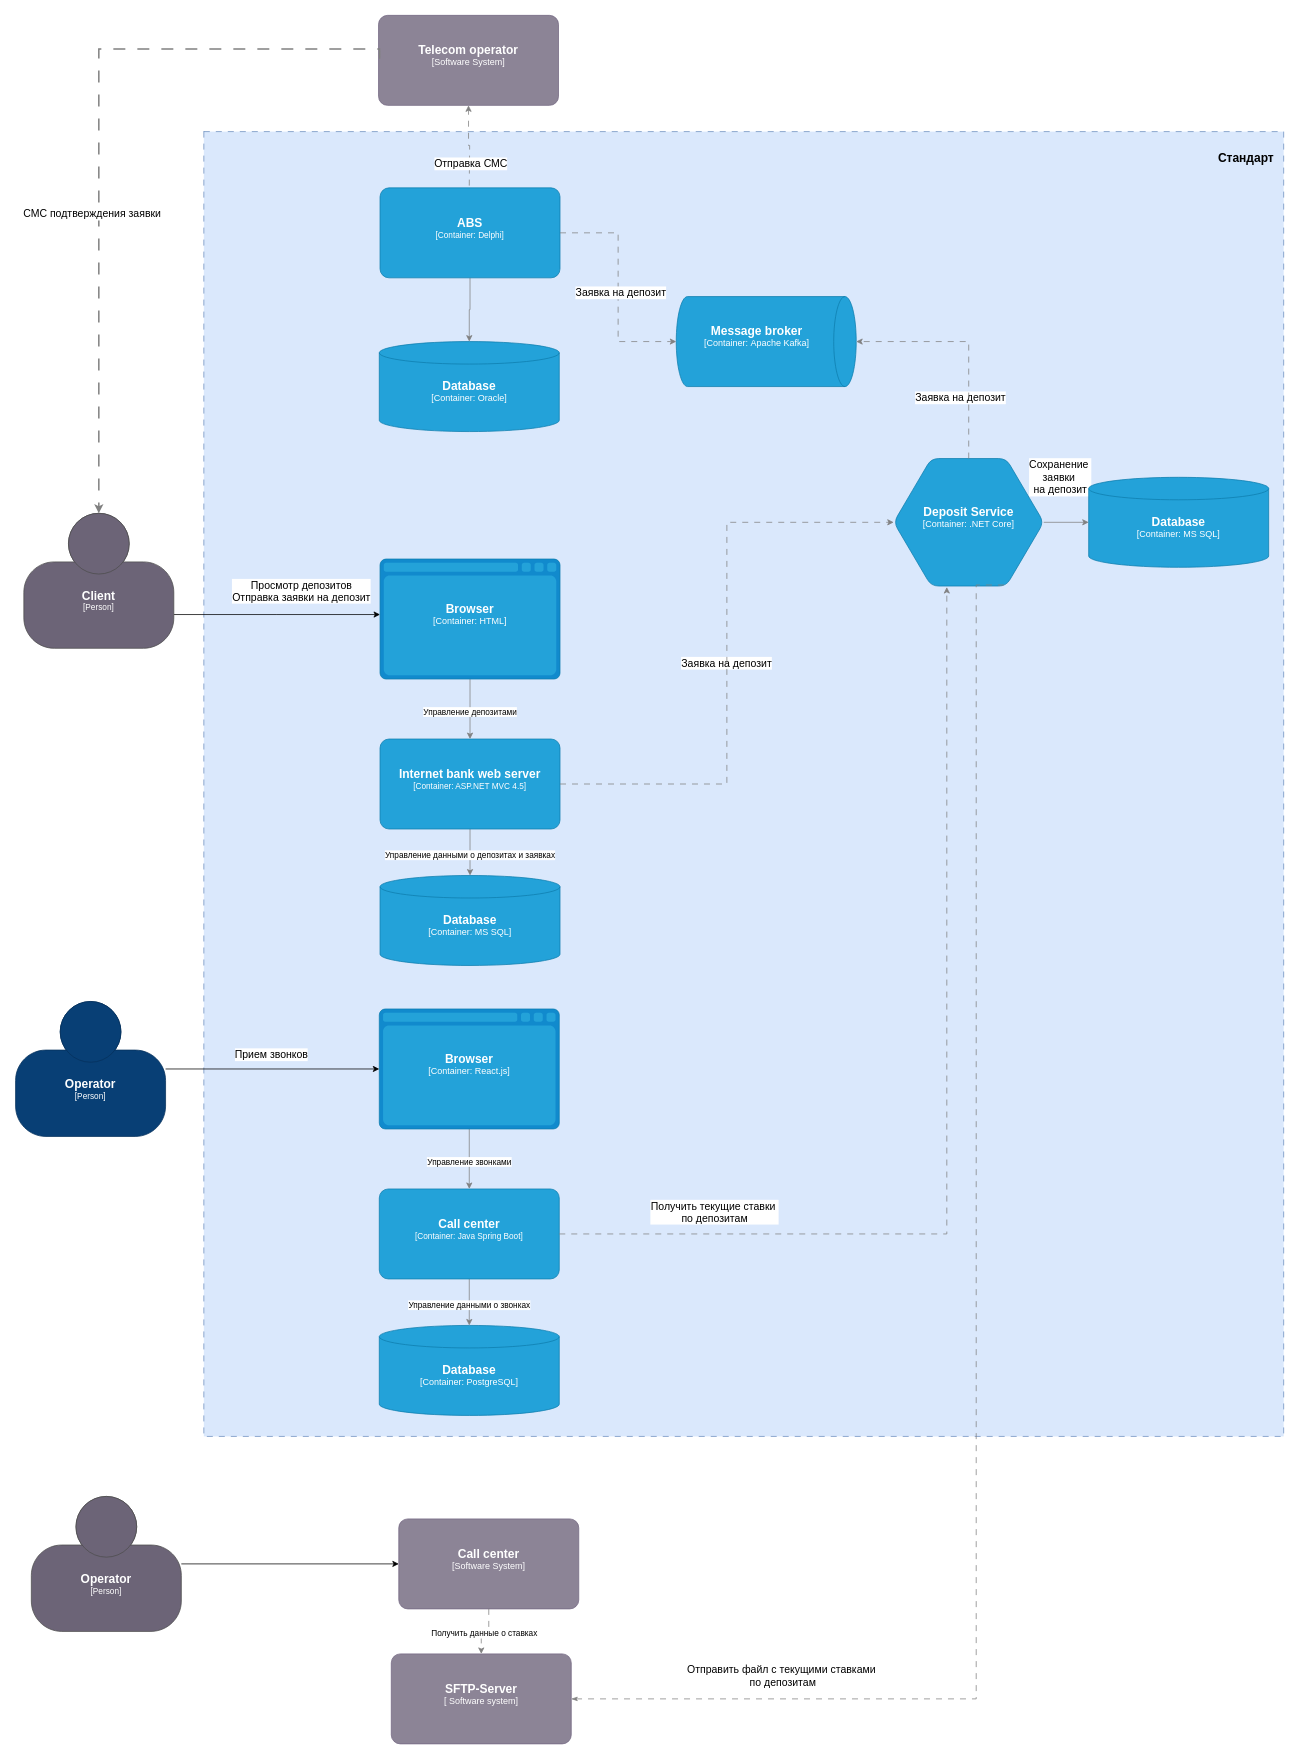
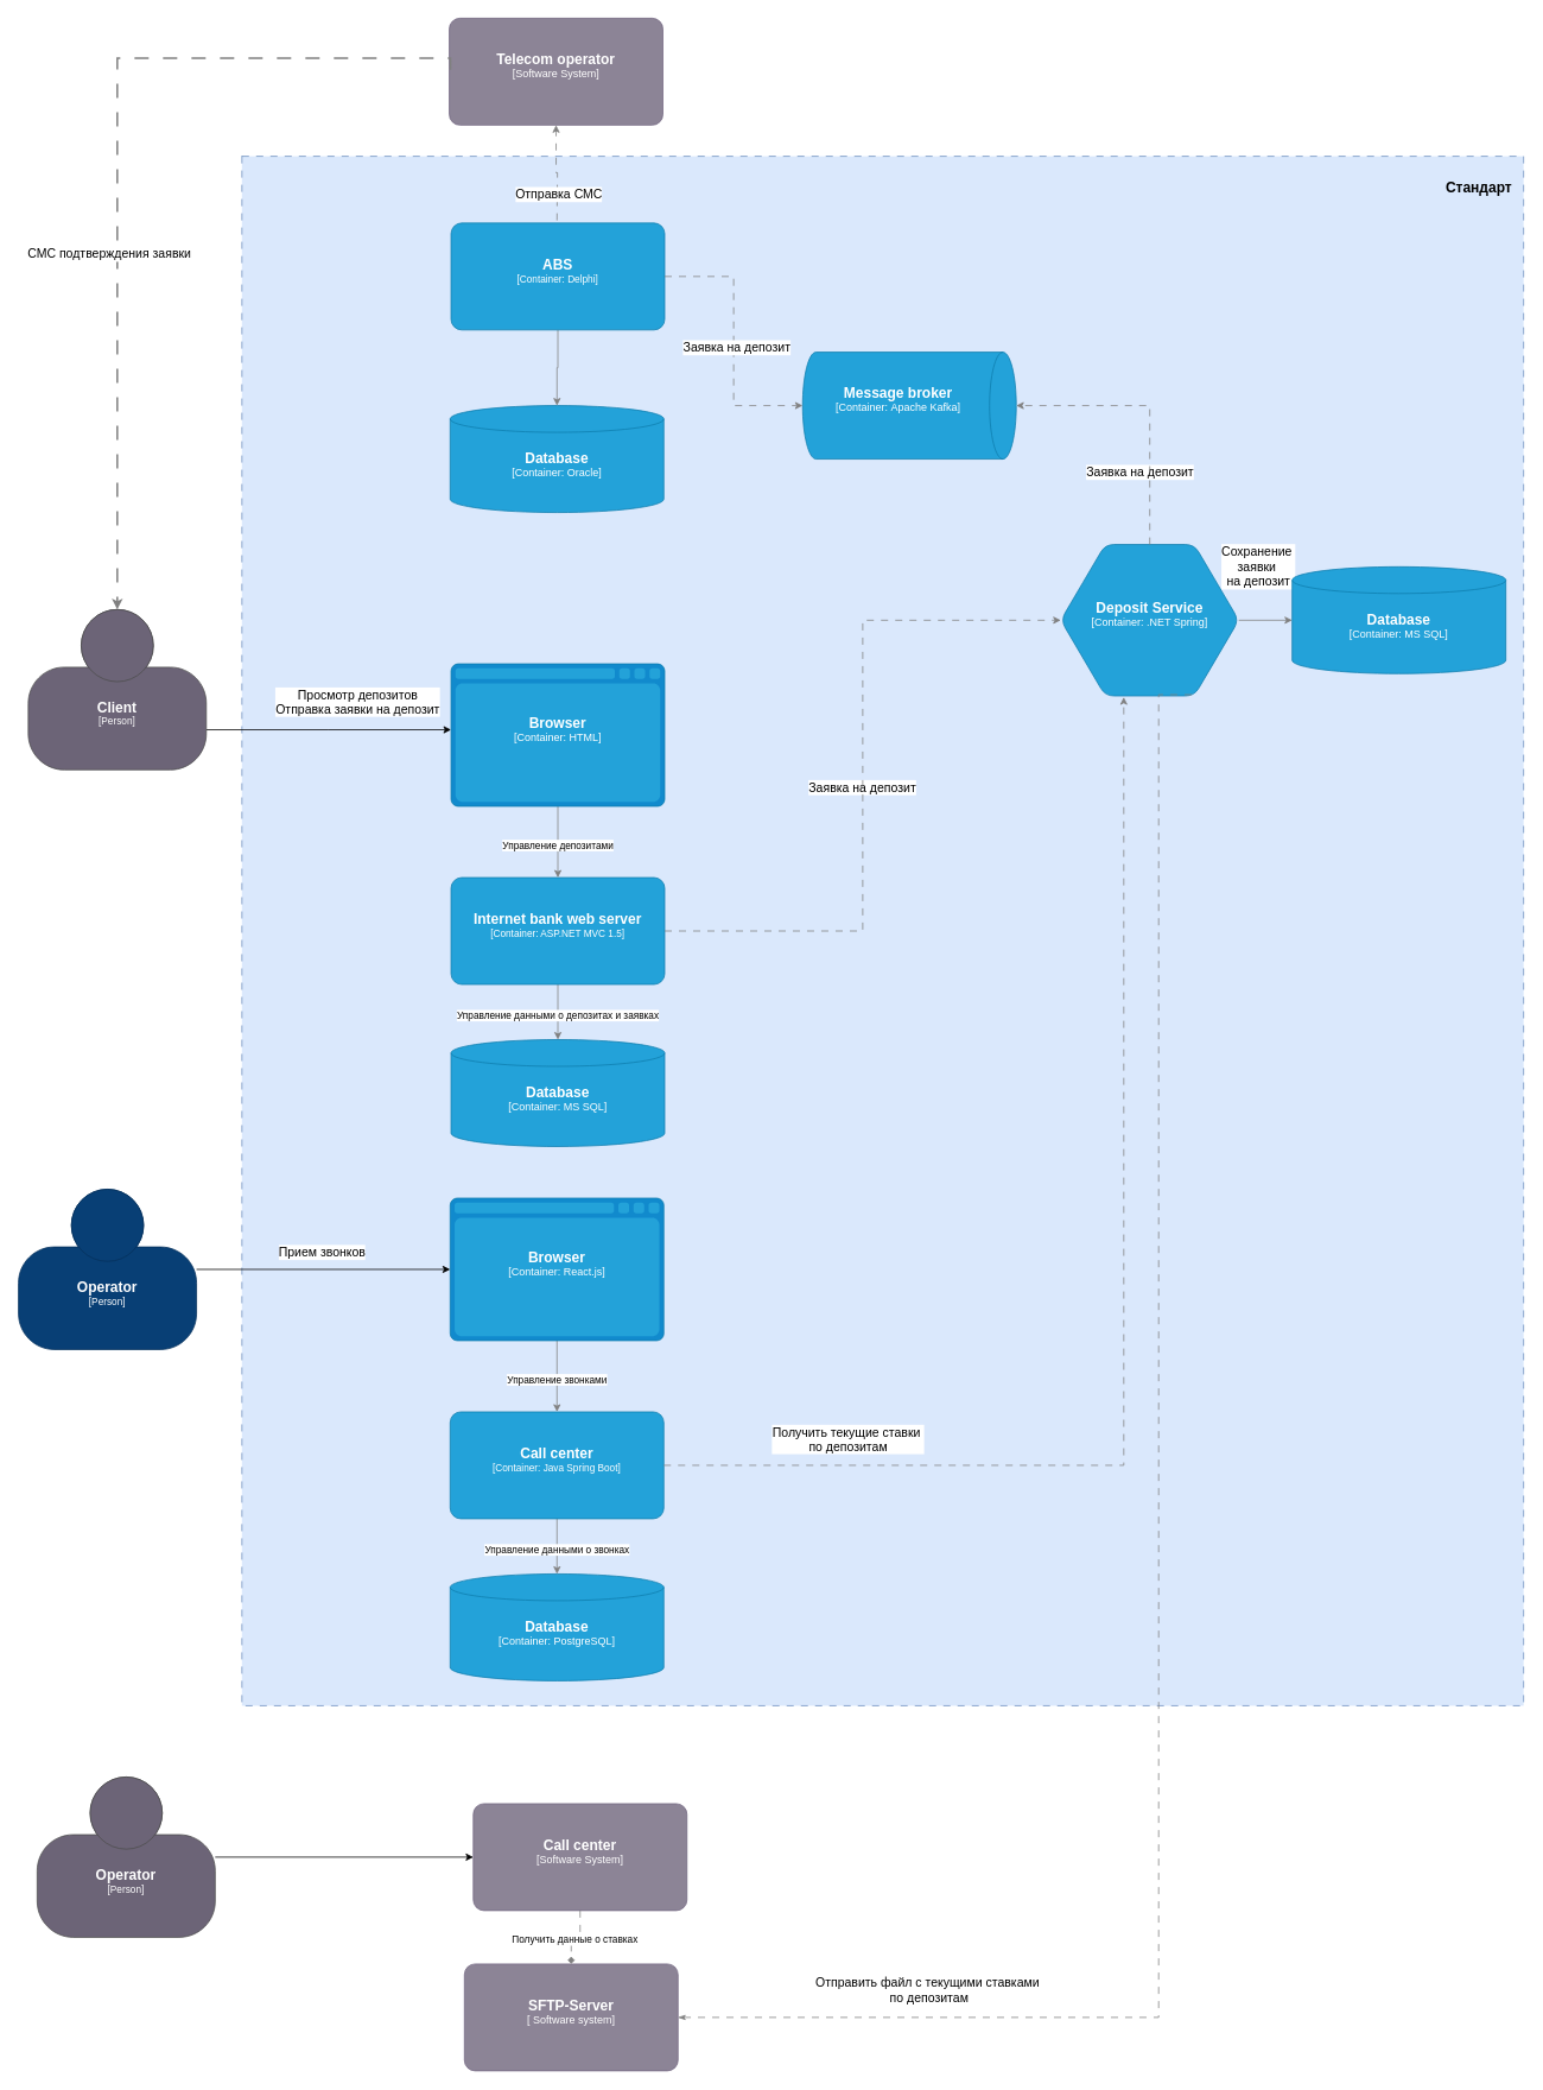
- <mxCell id="16" value="&lt;font style=&quot;font-size: 16px&quot;&gt;&lt;b&gt;Deposit Service&lt;/b&gt;&lt;/font&gt;&lt;div&gt;[Container:&amp;nbsp;.NET Core]&lt;/div&gt;&lt;br&gt;&lt;div&gt;&lt;font style=&quot;font-size: 11px&quot;&gt;&lt;font color=&quot;#E6E6E6&quot;&gt;&lt;/font&gt;&lt;/div&gt;" style="shape=hexagon;size=50;perimeter=hexagonPerimeter2;whiteSpace=wrap;html=1;fixedSize=1;rounded=1;labelBackgroundColor=none;fillColor=#23A2D9;fontSize=12;fontColor=#ffffff;align=center;strokeColor=#0E7DAD;metaEdit=1;points=[[0.5,0,0],[1,0.25,0],[1,0.5,0],[1,0.75,0],[0.5,1,0],[0,0.75,0],[0,0.5,0],[0,0.25,0]];resizable=0;" parent="1" vertex="1"><mxGeometry x="1191" y="611" width="200" height="170" as="geometry" /></mxCell>
+ <mxCell id="16" value="&lt;font style=&quot;font-size: 16px&quot;&gt;&lt;b&gt;Deposit Service&lt;/b&gt;&lt;/font&gt;&lt;div&gt;[Container:&amp;nbsp;.NET Spring]&lt;/div&gt;&lt;br&gt;&lt;div&gt;&lt;font style=&quot;font-size: 11px&quot;&gt;&lt;font color=&quot;#E6E6E6&quot;&gt;&lt;/font&gt;&lt;/div&gt;" style="shape=hexagon;size=50;perimeter=hexagonPerimeter2;whiteSpace=wrap;html=1;fixedSize=1;rounded=1;labelBackgroundColor=none;fillColor=#23A2D9;fontSize=12;fontColor=#ffffff;align=center;strokeColor=#0E7DAD;metaEdit=1;points=[[0.5,0,0],[1,0.25,0],[1,0.5,0],[1,0.75,0],[0.5,1,0],[0,0.75,0],[0,0.5,0],[0,0.25,0]];resizable=0;" parent="1" vertex="1"><mxGeometry x="1191" y="611" width="200" height="170" as="geometry" /></mxCell>
- <mxCell id="21" value="&lt;font style=&quot;font-size: 16px&quot;&gt;&lt;b&gt;Internet bank web server&lt;/b&gt;&lt;/font&gt;&lt;div&gt;[Container: ASP.NET MVC 4.5]&lt;/div&gt;&lt;br&gt;&lt;div&gt;&lt;font style=&quot;font-size: 11px&quot;&gt;&lt;font color=&quot;#E6E6E6&quot;&gt;&lt;/font&gt;&lt;/div&gt;" style="rounded=1;whiteSpace=wrap;html=1;fontSize=11;labelBackgroundColor=none;fillColor=#23A2D9;fontColor=#ffffff;align=center;arcSize=10;strokeColor=#0E7DAD;metaEdit=1;resizable=0;points=[[0.25,0,0],[0.5,0,0],[0.75,0,0],[1,0.25,0],[1,0.5,0],[1,0.75,0],[0.75,1,0],[0.5,1,0],[0.25,1,0],[0,0.75,0],[0,0.5,0],[0,0.25,0]];" parent="1" vertex="1"><mxGeometry x="506" y="985" width="240" height="120" as="geometry" /></mxCell>
+ <mxCell id="21" value="&lt;font style=&quot;font-size: 16px&quot;&gt;&lt;b&gt;Internet bank web server&lt;/b&gt;&lt;/font&gt;&lt;div&gt;[Container: ASP.NET MVC 1.5]&lt;/div&gt;&lt;br&gt;&lt;div&gt;&lt;font style=&quot;font-size: 11px&quot;&gt;&lt;font color=&quot;#E6E6E6&quot;&gt;&lt;/font&gt;&lt;/div&gt;" style="rounded=1;whiteSpace=wrap;html=1;fontSize=11;labelBackgroundColor=none;fillColor=#23A2D9;fontColor=#ffffff;align=center;arcSize=10;strokeColor=#0E7DAD;metaEdit=1;resizable=0;points=[[0.25,0,0],[0.5,0,0],[0.75,0,0],[1,0.25,0],[1,0.5,0],[1,0.75,0],[0.75,1,0],[0.5,1,0],[0.25,1,0],[0,0.75,0],[0,0.5,0],[0,0.25,0]];" parent="1" vertex="1"><mxGeometry x="506" y="985" width="240" height="120" as="geometry" /></mxCell>
- <mxCell id="49" style="edgeStyle=orthogonalEdgeStyle;rounded=0;orthogonalLoop=1;jettySize=auto;html=1;exitX=0.5;exitY=1;exitDx=0;exitDy=0;exitPerimeter=0;entryX=0.5;entryY=0;entryDx=0;entryDy=0;entryPerimeter=0;dashed=1;dashPattern=8 8;strokeColor=#808080;" edge="1" parent="1" source="46" target="48"><mxGeometry relative="1" as="geometry" /></mxCell>
+ <mxCell id="49" style="edgeStyle=orthogonalEdgeStyle;rounded=0;orthogonalLoop=1;jettySize=auto;html=1;exitX=0.5;exitY=1;exitDx=0;exitDy=0;exitPerimeter=0;entryX=0.5;entryY=0;entryDx=0;entryDy=0;entryPerimeter=0;dashed=1;dashPattern=8 8;strokeColor=#808080;endArrow=diamond;" edge="1" parent="1" source="46" target="48"><mxGeometry relative="1" as="geometry" /></mxCell>
